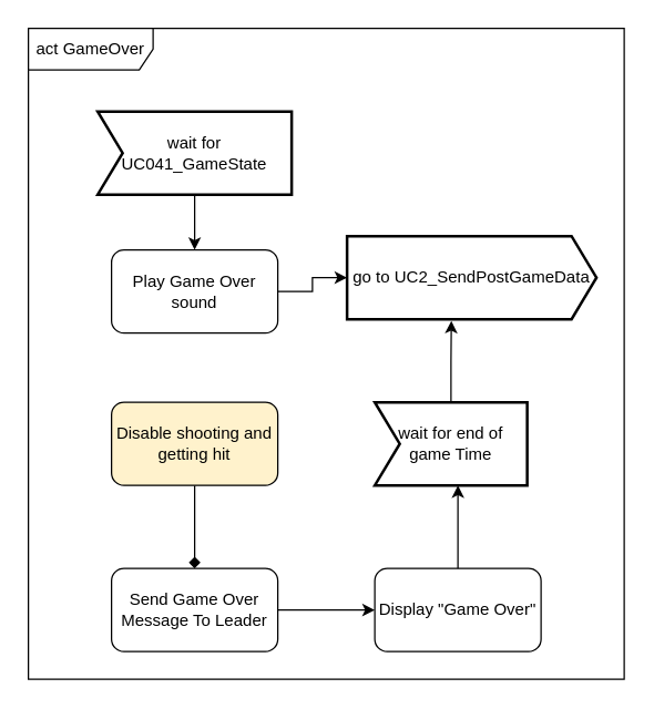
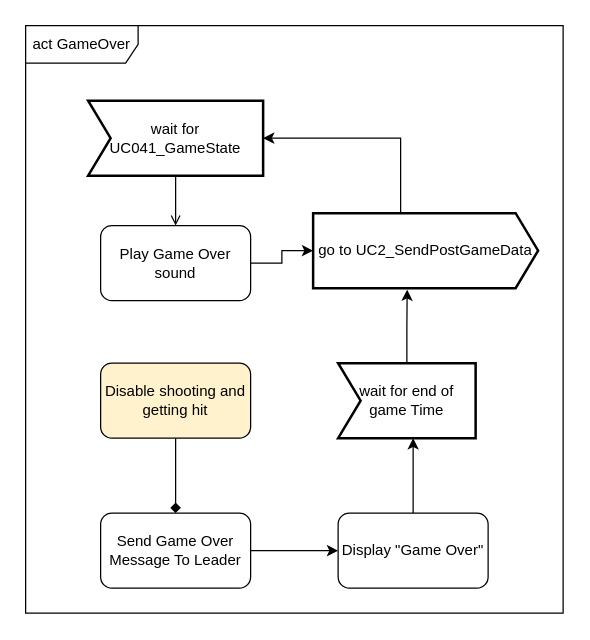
+ <mxCell id="16" style="edgeStyle=orthogonalEdgeStyle;rounded=0;orthogonalLoop=1;jettySize=auto;html=1;entryX=1;entryY=0.5;entryDx=0;entryDy=0;entryPerimeter=0;exitX=0.389;exitY=0;exitDx=0;exitDy=0;exitPerimeter=0;" edge="1" parent="1" source="14" target="12"><mxGeometry relative="1" as="geometry" /></mxCell>
- <mxCell id="11" style="edgeStyle=orthogonalEdgeStyle;rounded=0;orthogonalLoop=1;jettySize=auto;html=1;entryX=0.5;entryY=0;entryDx=0;entryDy=0;" edge="1" parent="1" source="12" target="4"><mxGeometry relative="1" as="geometry" /></mxCell>
+ <mxCell id="11" style="edgeStyle=orthogonalEdgeStyle;rounded=0;orthogonalLoop=1;jettySize=auto;html=1;entryX=0.5;entryY=0;entryDx=0;entryDy=0;endArrow=open;" edge="1" parent="1" source="12" target="4"><mxGeometry relative="1" as="geometry" /></mxCell>
